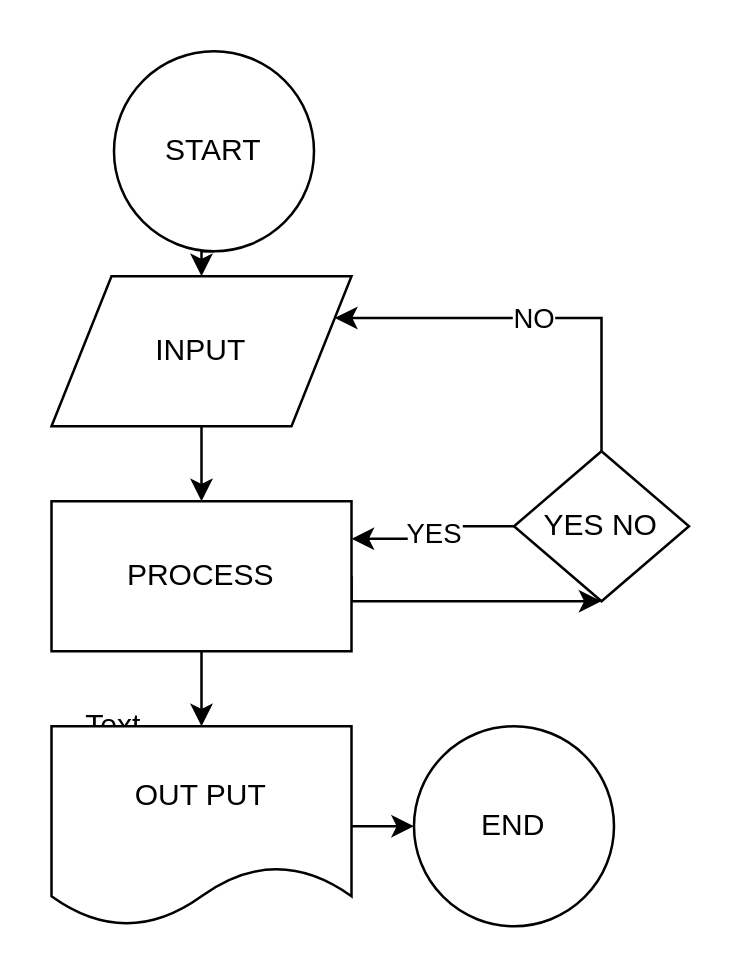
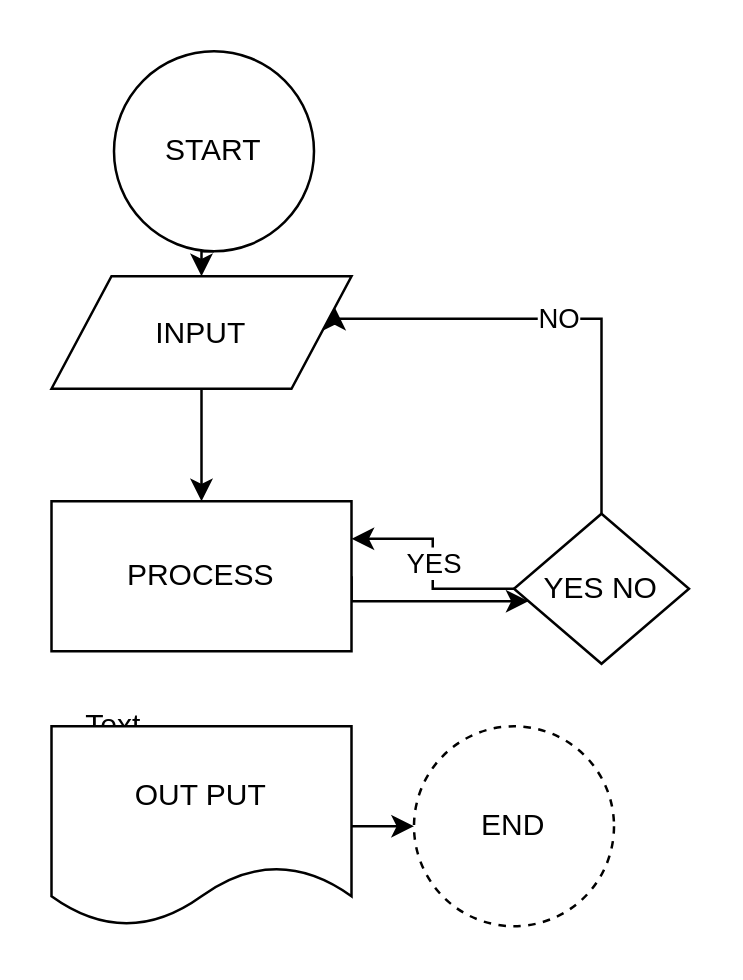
- <mxCell id="5" value="INPUT" style="shape=parallelogram;perimeter=parallelogramPerimeter;whiteSpace=wrap;html=1;" vertex="1" parent="1"><mxGeometry x="20" y="110" width="120" height="60" as="geometry" /></mxCell>
+ <mxCell id="5" value="INPUT" style="shape=parallelogram;perimeter=parallelogramPerimeter;whiteSpace=wrap;html=1;" vertex="1" parent="1"><mxGeometry x="20" y="110" width="120" height="45" as="geometry" /></mxCell>
- <mxCell id="12" value="YES NO" style="rhombus;whiteSpace=wrap;html=1;" vertex="1" parent="1"><mxGeometry x="205" y="180" width="70" height="60" as="geometry" /></mxCell>
+ <mxCell id="12" value="YES NO" style="rhombus;whiteSpace=wrap;html=1;" vertex="1" parent="1"><mxGeometry x="205" y="205" width="70" height="60" as="geometry" /></mxCell>
- <mxCell id="7" style="edgeStyle=orthogonalEdgeStyle;rounded=0;orthogonalLoop=1;jettySize=auto;html=1;exitX=0.5;exitY=1;exitDx=0;exitDy=0;" edge="1" parent="1" source="8" target="14"><mxGeometry relative="1" as="geometry"><mxPoint x="80" y="330" as="targetPoint" /></mxGeometry></mxCell>
- <mxCell id="15" value="END" style="ellipse;whiteSpace=wrap;html=1;aspect=fixed;" vertex="1" parent="1"><mxGeometry x="165" y="290" width="80" height="80" as="geometry" /></mxCell>
+ <mxCell id="15" value="END" style="ellipse;whiteSpace=wrap;html=1;aspect=fixed;dashed=1;" vertex="1" parent="1"><mxGeometry x="165" y="290" width="80" height="80" as="geometry" /></mxCell>
